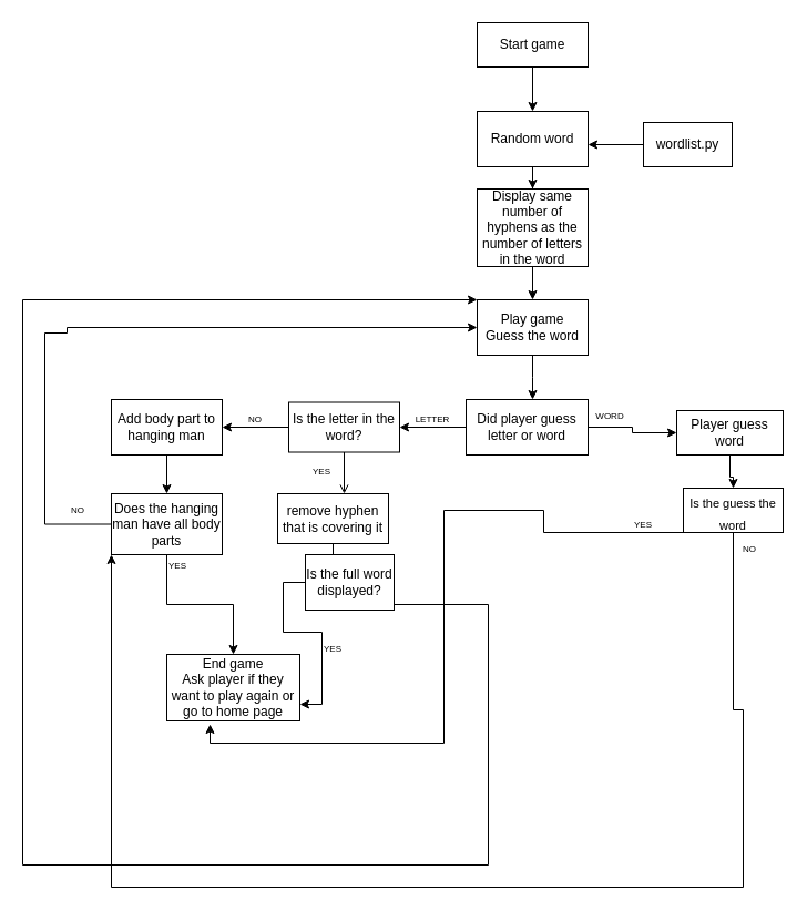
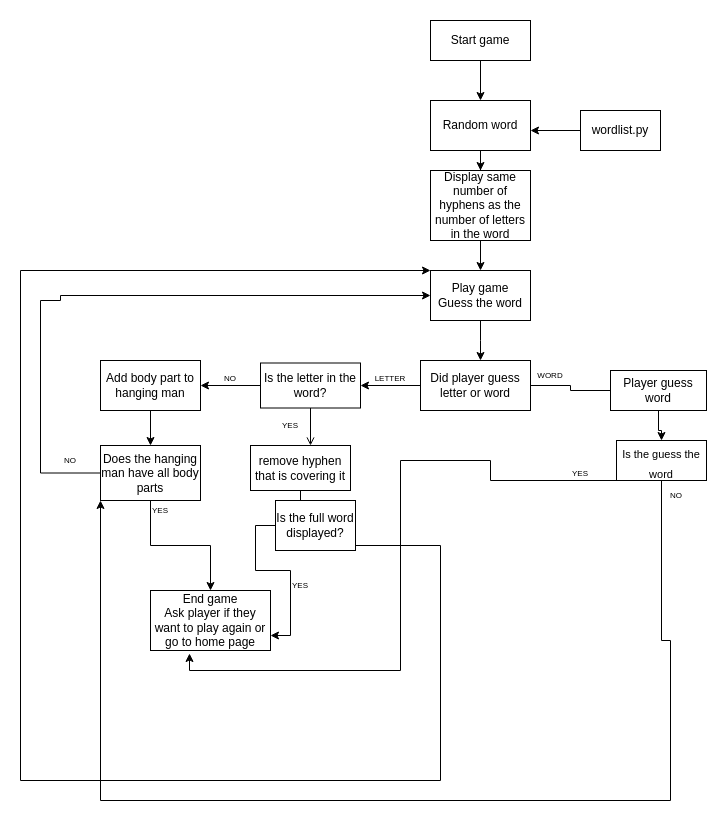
- <mxCell id="21" style="edgeStyle=orthogonalEdgeStyle;rounded=0;orthogonalLoop=1;jettySize=auto;html=1;entryX=0;entryY=0.5;entryDx=0;entryDy=0;fontSize=20;" edge="1" parent="1" source="22" target="11"><mxGeometry relative="1" as="geometry" /></mxCell>
+ <mxCell id="21" style="edgeStyle=orthogonalEdgeStyle;rounded=0;orthogonalLoop=1;jettySize=auto;html=1;entryX=0;entryY=0.5;entryDx=0;entryDy=0;fontSize=20;endArrow=none;" edge="1" parent="1" source="22" target="11"><mxGeometry relative="1" as="geometry" /></mxCell>
